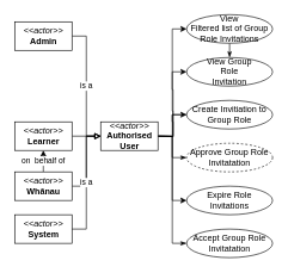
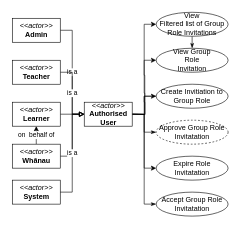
+ <mxCell id="16" value="&lt;i&gt;&amp;lt;&amp;lt;actor&amp;gt;&amp;gt;&lt;br&gt;&lt;/i&gt;&lt;b&gt;Teacher&lt;/b&gt;" style="text;html=1;align=center;verticalAlign=middle;dashed=0;fillColor=#ffffff;strokeColor=#000000;" parent="1" vertex="1"><mxGeometry x="20" y="100" width="80" height="40" as="geometry" /></mxCell>
+ <mxCell id="15" value="is a" style="edgeStyle=orthogonalEdgeStyle;rounded=0;orthogonalLoop=1;jettySize=auto;html=1;entryX=0;entryY=0.5;entryDx=0;entryDy=0;fontColor=default;endArrow=block;endFill=0;" parent="1" source="16" target="7" edge="1"><mxGeometry relative="1" as="geometry" /></mxCell>
- <mxCell id="26" value="Expire Role Invitations" style="ellipse;whiteSpace=wrap;html=1;fontColor=default;strokeColor=default;" parent="1" vertex="1"><mxGeometry x="260" y="260" width="120" height="40" as="geometry" /></mxCell>
+ <mxCell id="26" value="Expire Role Invitatation" style="ellipse;whiteSpace=wrap;html=1;fontColor=default;strokeColor=default;" parent="1" vertex="1"><mxGeometry x="260" y="260" width="120" height="40" as="geometry" /></mxCell>
